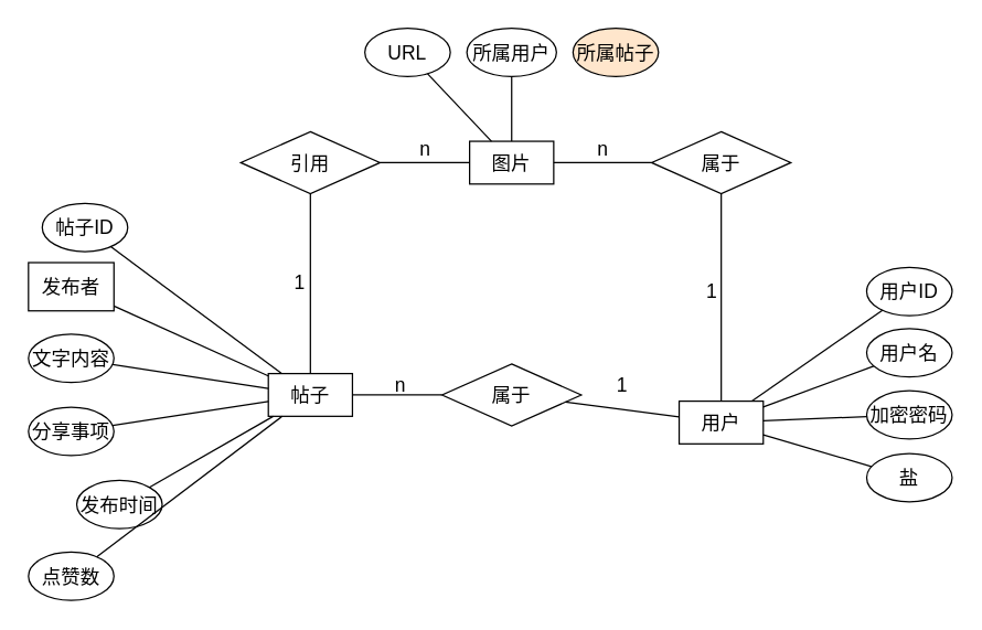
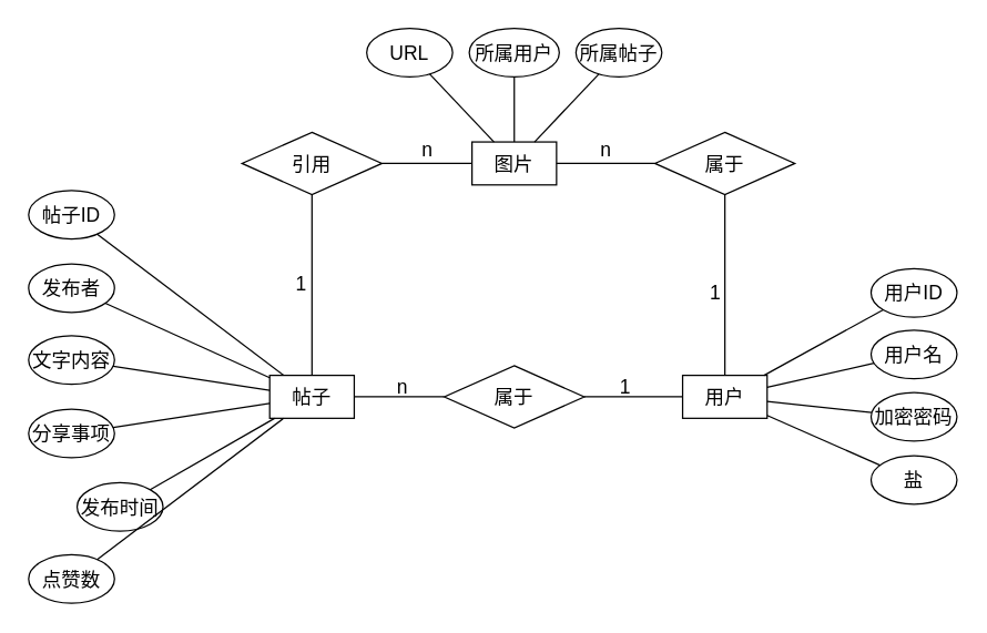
- <mxCell id="44" value="所属帖子" style="ellipse;whiteSpace=wrap;html=1;fontSize=14;fillColor=#ffe6cc;" vertex="1" parent="1"><mxGeometry x="415" y="20" width="62" height="35" as="geometry" /></mxCell>
+ <mxCell id="44" value="所属帖子" style="ellipse;whiteSpace=wrap;html=1;fontSize=14;" vertex="1" parent="1"><mxGeometry x="415" y="20" width="62" height="35" as="geometry" /></mxCell>
+ <mxCell id="45" value="" style="endArrow=none;html=1;rounded=0;fontSize=14;" edge="1" parent="1" source="44" target="29"><mxGeometry width="50" height="50" relative="1" as="geometry"><mxPoint x="380.5" y="65" as="sourcePoint" /><mxPoint x="380.5" y="112" as="targetPoint" /></mxGeometry></mxCell>
- <mxCell id="17" value="帖子ID" style="ellipse;whiteSpace=wrap;html=1;fontSize=14;" parent="1" vertex="1"><mxGeometry x="30" y="147" width="62" height="35" as="geometry" /></mxCell>
+ <mxCell id="17" value="帖子ID" style="ellipse;whiteSpace=wrap;html=1;fontSize=14;" parent="1" vertex="1"><mxGeometry x="20" y="137" width="62" height="35" as="geometry" /></mxCell>
- <mxCell id="18" value="发布者" style="whiteSpace=wrap;html=1;fontSize=14;rounded=0;" parent="1" vertex="1"><mxGeometry x="20" y="190" width="62" height="35" as="geometry" /></mxCell>
+ <mxCell id="18" value="发布者" style="ellipse;whiteSpace=wrap;html=1;fontSize=14;" parent="1" vertex="1"><mxGeometry x="20" y="190" width="62" height="35" as="geometry" /></mxCell>
- <mxCell id="3" value="用户" style="rounded=0;whiteSpace=wrap;html=1;fontSize=14;" parent="1" vertex="1"><mxGeometry x="492" y="290.5" width="61" height="31" as="geometry" /></mxCell>
+ <mxCell id="3" value="用户" style="rounded=0;whiteSpace=wrap;html=1;fontSize=14;" parent="1" vertex="1"><mxGeometry x="492" y="270.5" width="61" height="31" as="geometry" /></mxCell>
